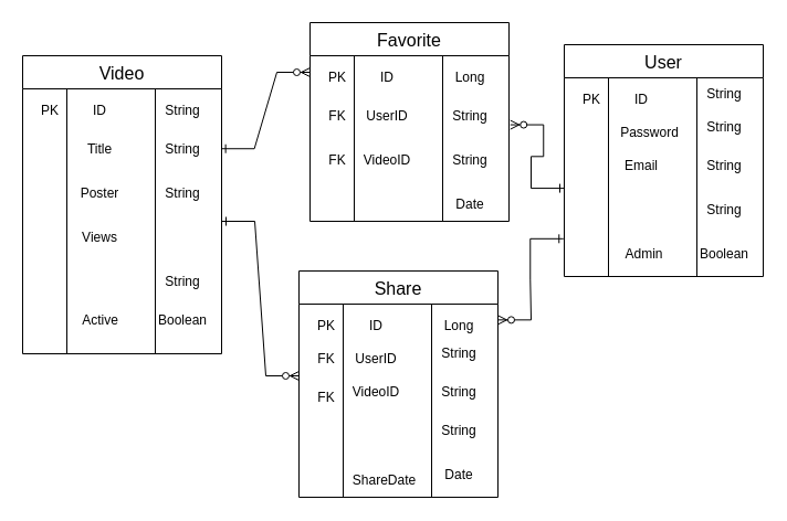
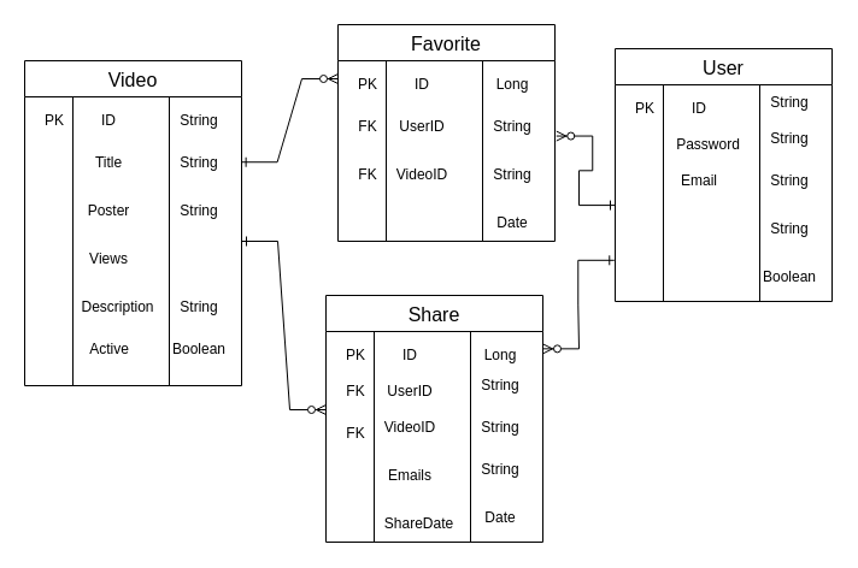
- <mxCell id="29" value="Admin" style="text;html=1;strokeColor=none;fillColor=none;align=center;verticalAlign=middle;whiteSpace=wrap;overflow=hidden;" parent="1" vertex="1"><mxGeometry x="550" y="215" width="65" height="30" as="geometry" /></mxCell>
+ <mxCell id="60" value="Description" style="text;html=1;strokeColor=none;fillColor=none;align=center;verticalAlign=middle;whiteSpace=wrap;overflow=hidden;" parent="1" vertex="1"><mxGeometry x="65" y="240" width="65" height="30" as="geometry" /></mxCell>
+ <mxCell id="55" value="Emails" style="text;html=1;strokeColor=none;fillColor=none;align=center;verticalAlign=middle;whiteSpace=wrap;overflow=hidden;" parent="1" vertex="1"><mxGeometry x="315" y="380" width="50" height="30" as="geometry" /></mxCell>
